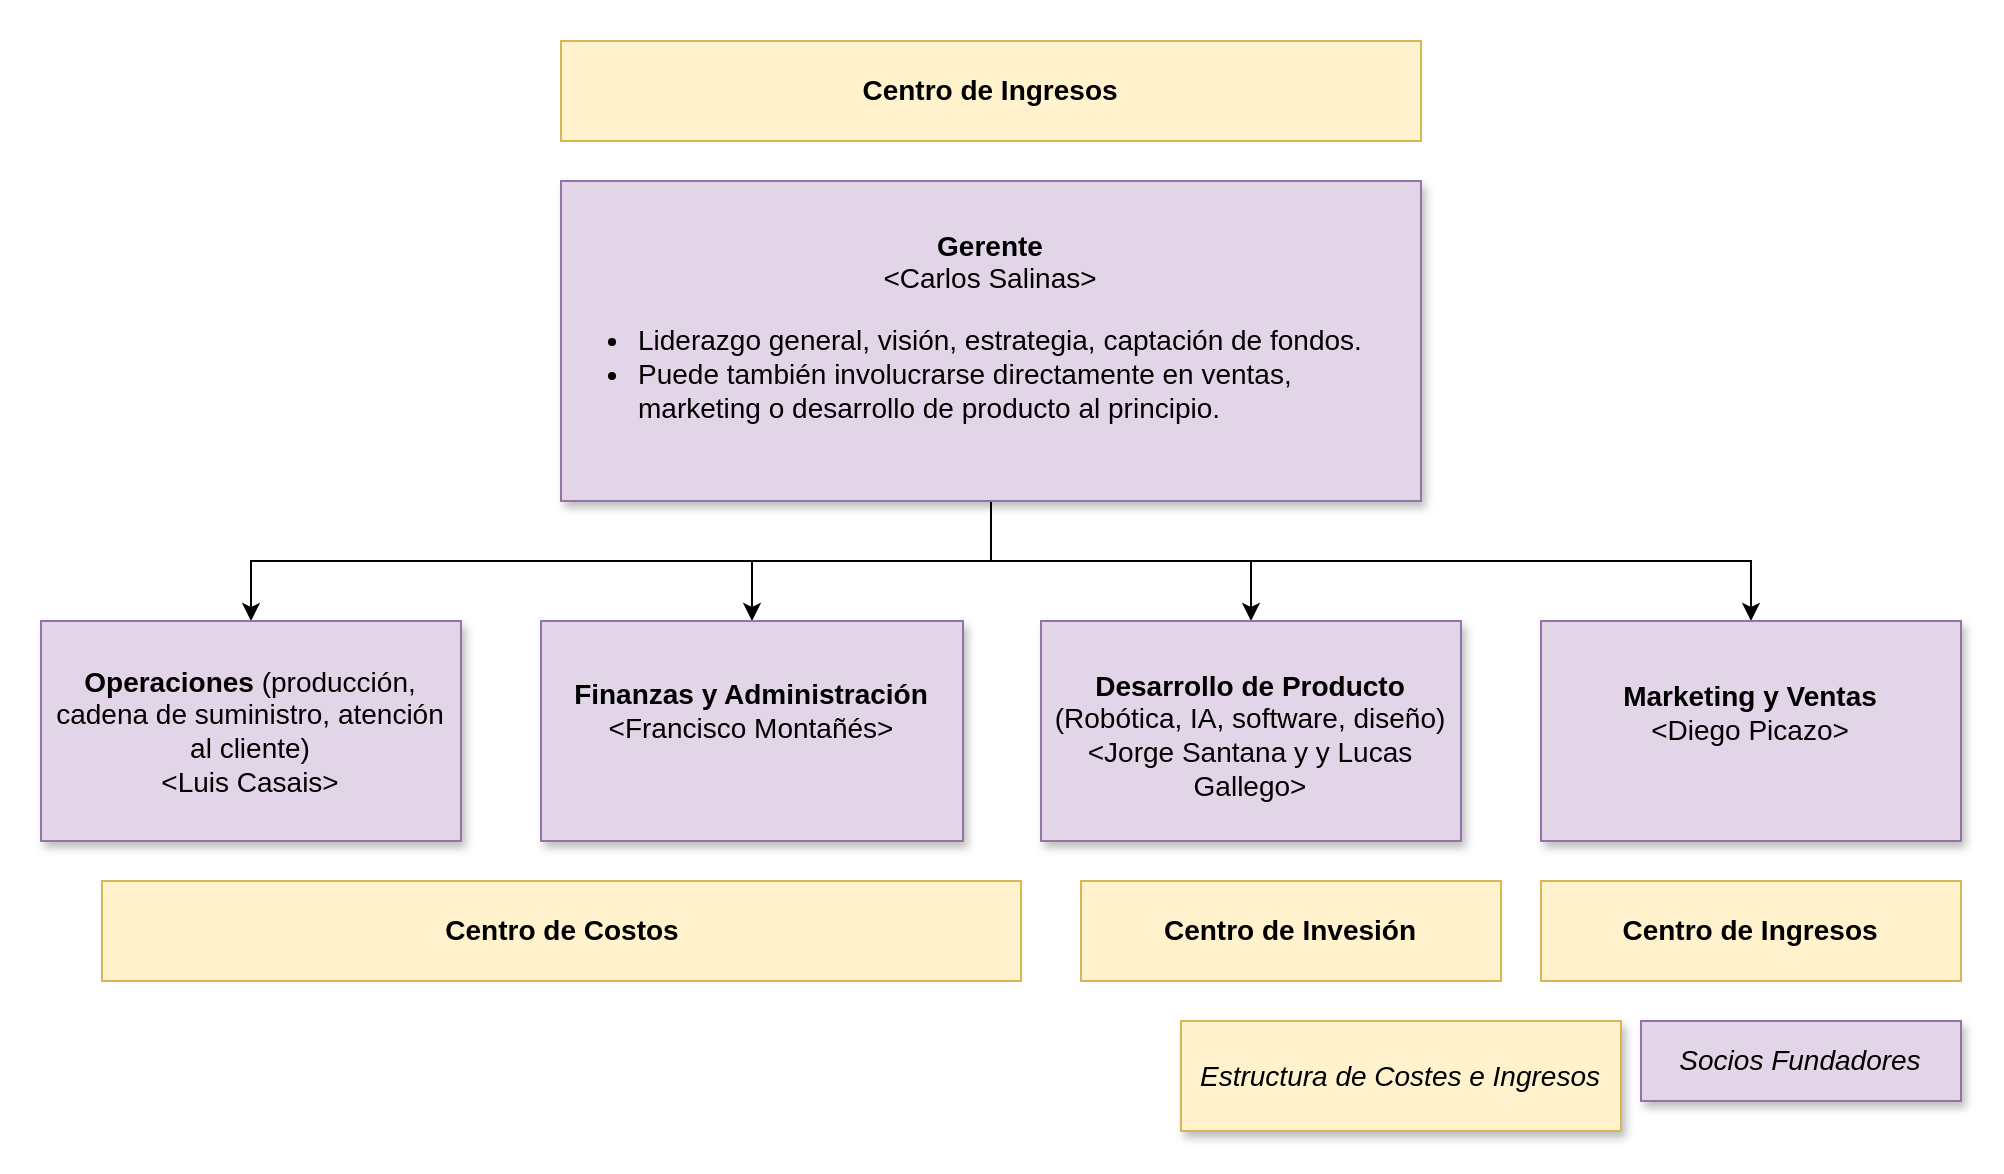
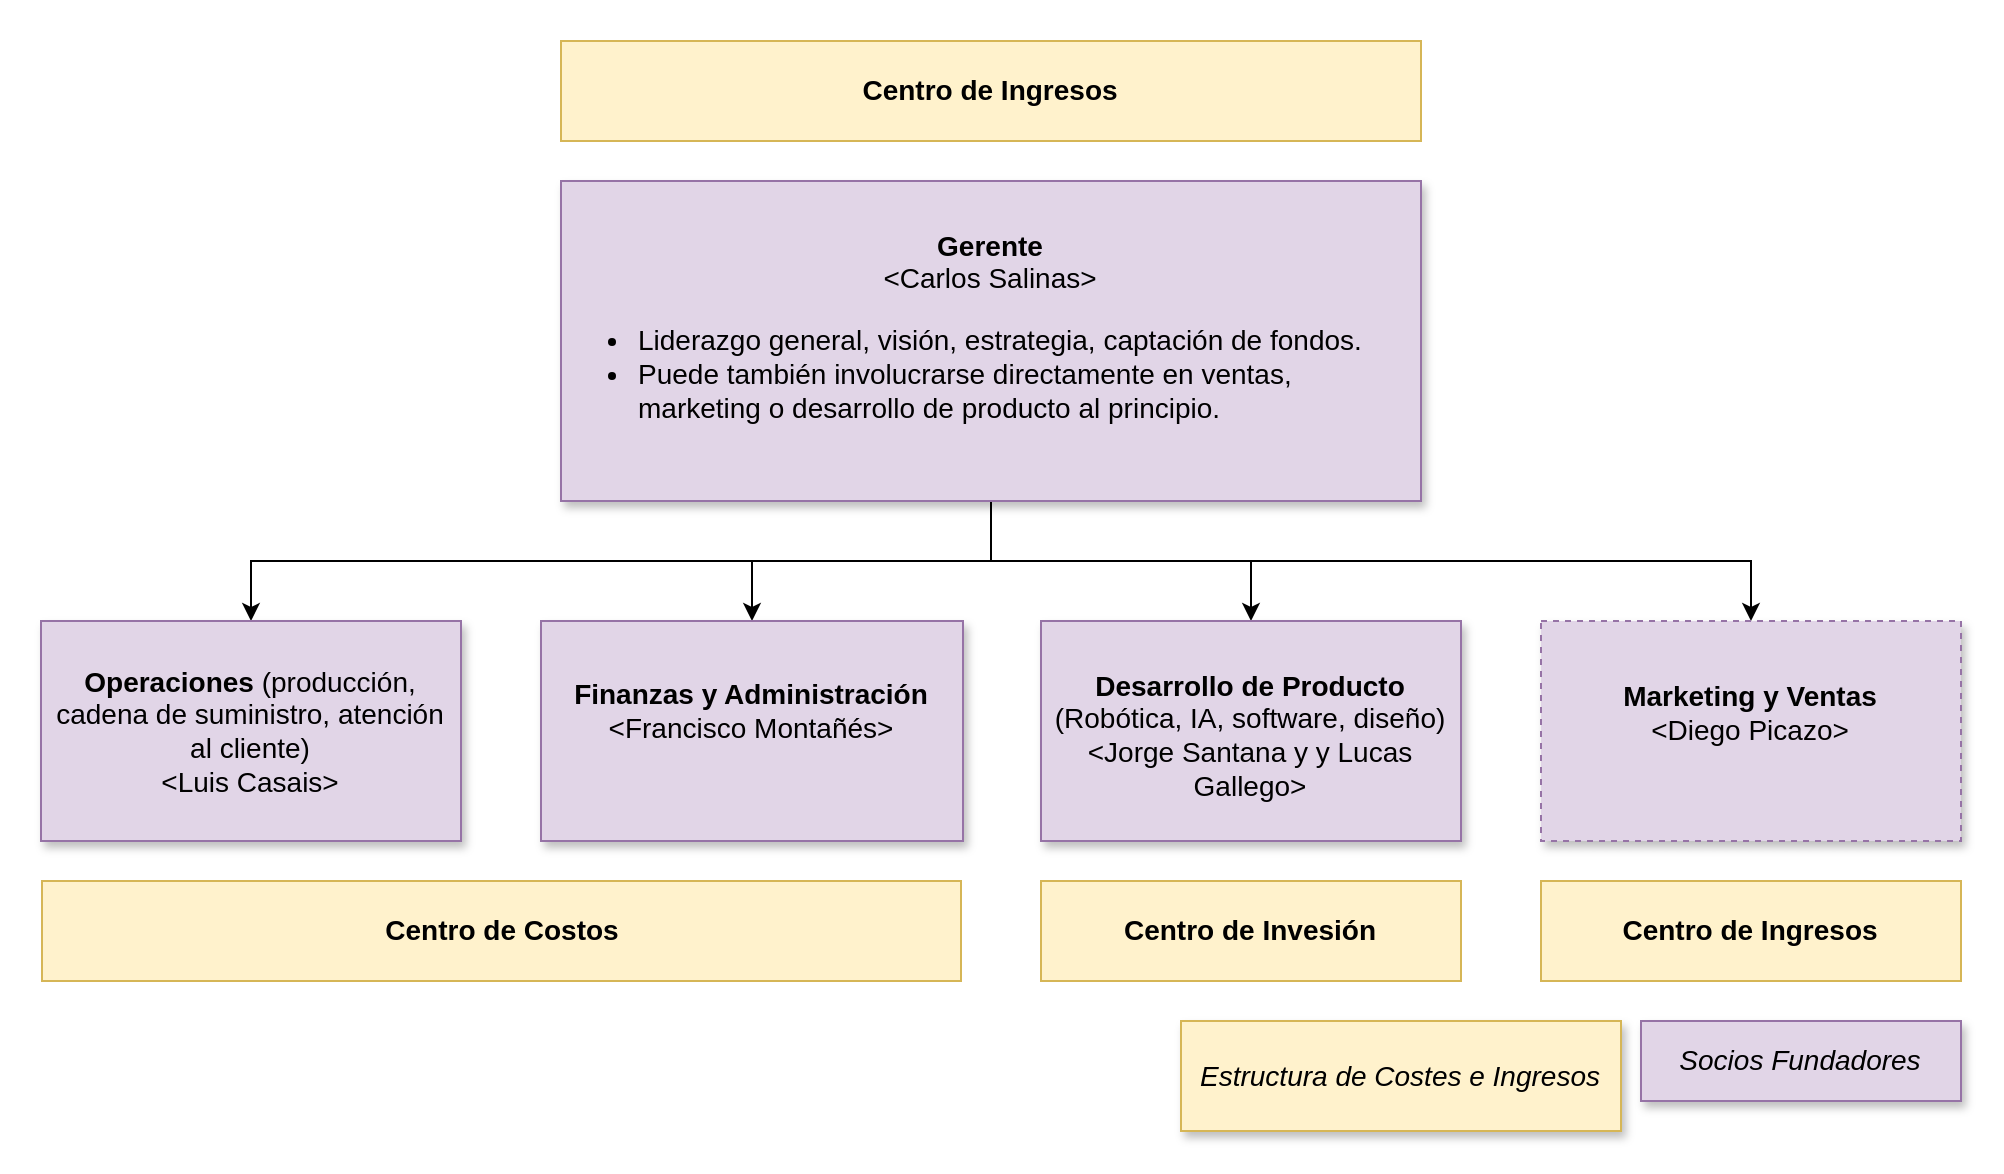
- <mxCell id="12" value="&lt;div&gt;&lt;b&gt;Marketing y Ventas&lt;/b&gt;&lt;/div&gt;&lt;div&gt;&lt;div&gt;&amp;lt;Diego Picazo&amp;gt;&lt;/div&gt;&lt;br&gt;&lt;/div&gt;" style="whiteSpace=wrap;html=1;shadow=1;align=center;fillColor=#e1d5e7;strokeColor=#9673a6;fontSize=14;spacingTop=0;spacing=0;spacingLeft=6;spacingRight=6;" vertex="1" parent="1"><mxGeometry x="770" y="310" width="210" height="110" as="geometry" /></mxCell>
+ <mxCell id="12" value="&lt;div&gt;&lt;b&gt;Marketing y Ventas&lt;/b&gt;&lt;/div&gt;&lt;div&gt;&lt;div&gt;&amp;lt;Diego Picazo&amp;gt;&lt;/div&gt;&lt;br&gt;&lt;/div&gt;" style="whiteSpace=wrap;html=1;shadow=1;align=center;fillColor=#e1d5e7;strokeColor=#9673a6;fontSize=14;spacingTop=0;spacing=0;spacingLeft=6;spacingRight=6;dashed=1;" vertex="1" parent="1"><mxGeometry x="770" y="310" width="210" height="110" as="geometry" /></mxCell>
- <mxCell id="7" value="&lt;div align=&quot;center&quot;&gt;&lt;b&gt;Centro de Costos&lt;/b&gt;&lt;/div&gt;" style="whiteSpace=wrap;html=1;shadow=0;align=center;fillColor=#fff2cc;strokeColor=#d6b656;fontSize=14;spacingTop=0;spacing=11;" vertex="1" parent="1"><mxGeometry x="50.5" y="440" width="459.5" height="50" as="geometry" /></mxCell>
+ <mxCell id="7" value="&lt;div align=&quot;center&quot;&gt;&lt;b&gt;Centro de Costos&lt;/b&gt;&lt;/div&gt;" style="whiteSpace=wrap;html=1;shadow=0;align=center;fillColor=#fff2cc;strokeColor=#d6b656;fontSize=14;spacingTop=0;spacing=11;" vertex="1" parent="1"><mxGeometry x="20.5" y="440" width="459.5" height="50" as="geometry" /></mxCell>
- <mxCell id="16" value="&lt;div align=&quot;center&quot;&gt;&lt;b&gt;Centro de Invesión&lt;/b&gt;&lt;/div&gt;" style="whiteSpace=wrap;html=1;shadow=0;align=center;fillColor=#fff2cc;strokeColor=#d6b656;fontSize=14;spacingTop=0;spacing=11;" vertex="1" parent="1"><mxGeometry x="540" y="440" width="210" height="50" as="geometry" /></mxCell>
+ <mxCell id="16" value="&lt;div align=&quot;center&quot;&gt;&lt;b&gt;Centro de Invesión&lt;/b&gt;&lt;/div&gt;" style="whiteSpace=wrap;html=1;shadow=0;align=center;fillColor=#fff2cc;strokeColor=#d6b656;fontSize=14;spacingTop=0;spacing=11;" vertex="1" parent="1"><mxGeometry x="520" y="440" width="210" height="50" as="geometry" /></mxCell>
